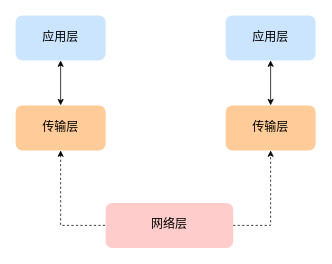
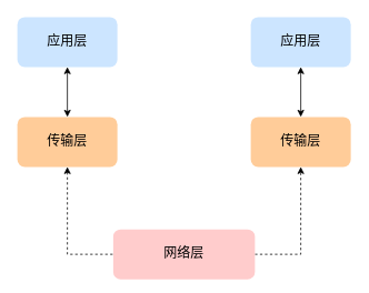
- <mxCell id="6" value="网络层" style="rounded=1;whiteSpace=wrap;html=1;fontFamily=Courier New;fontSize=16;fillColor=#ffcccc;strokeColor=none;" vertex="1" parent="1"><mxGeometry x="140" y="270" width="170" height="60" as="geometry" /></mxCell>
+ <mxCell id="6" value="网络层" style="rounded=1;whiteSpace=wrap;html=1;fontFamily=Courier New;fontSize=16;fillColor=#ffcccc;strokeColor=none;" vertex="1" parent="1"><mxGeometry x="135" y="275" width="170" height="60" as="geometry" /></mxCell>
